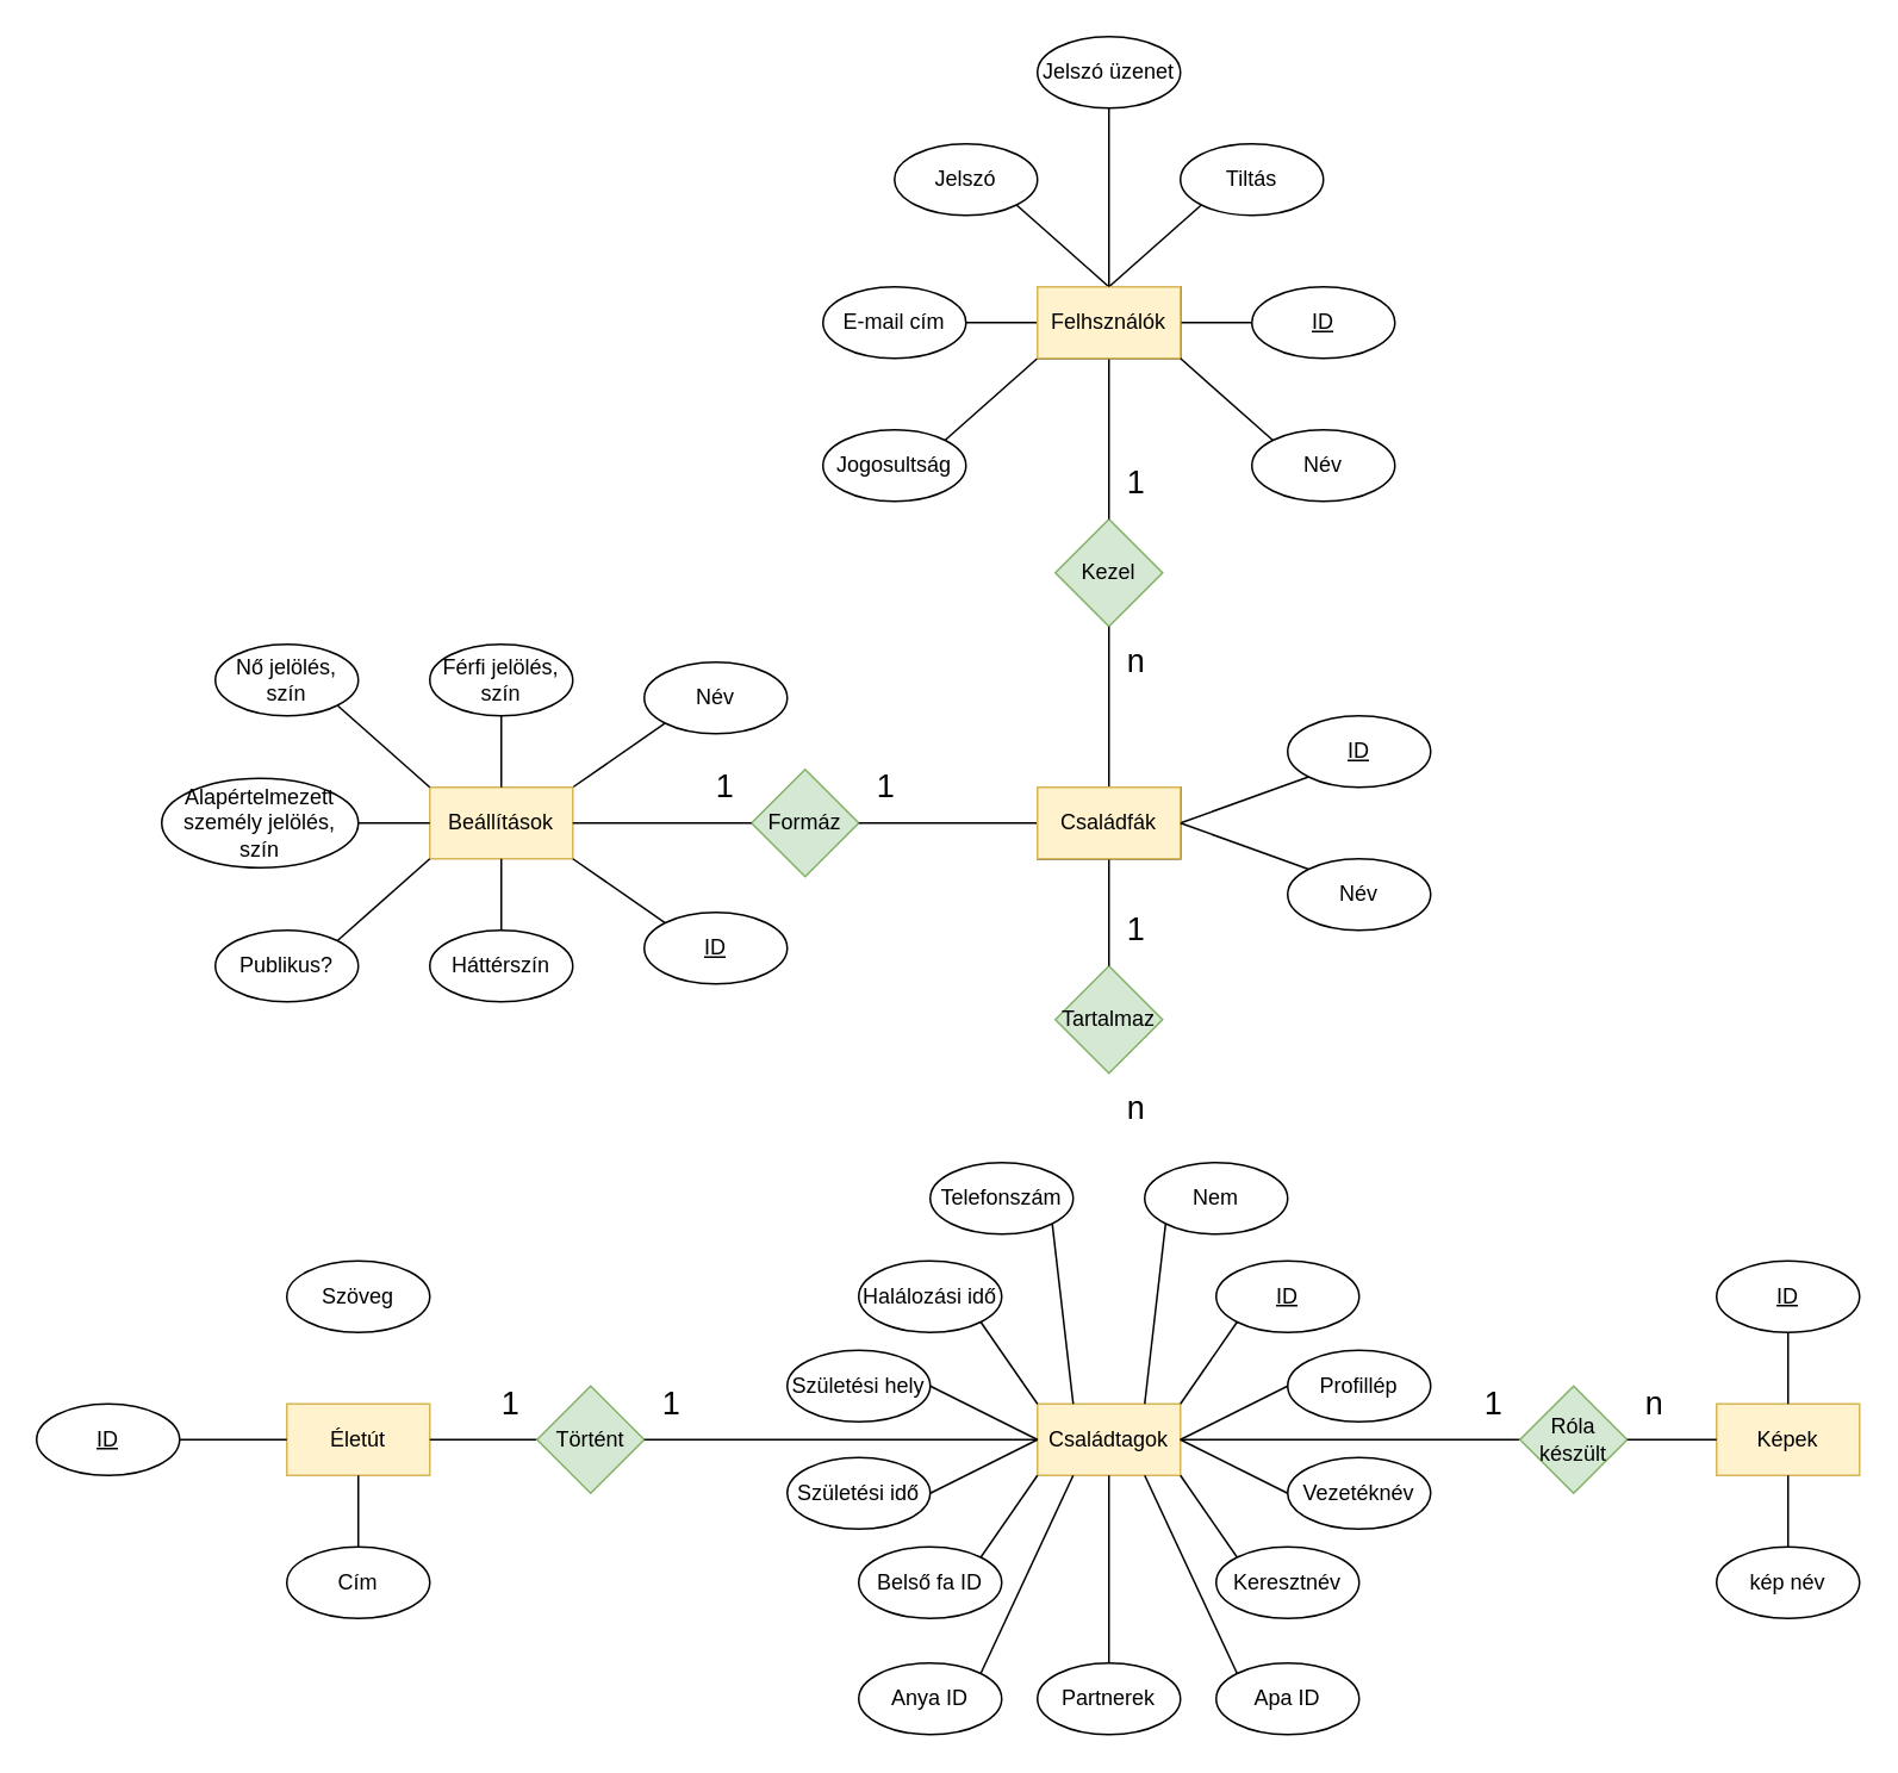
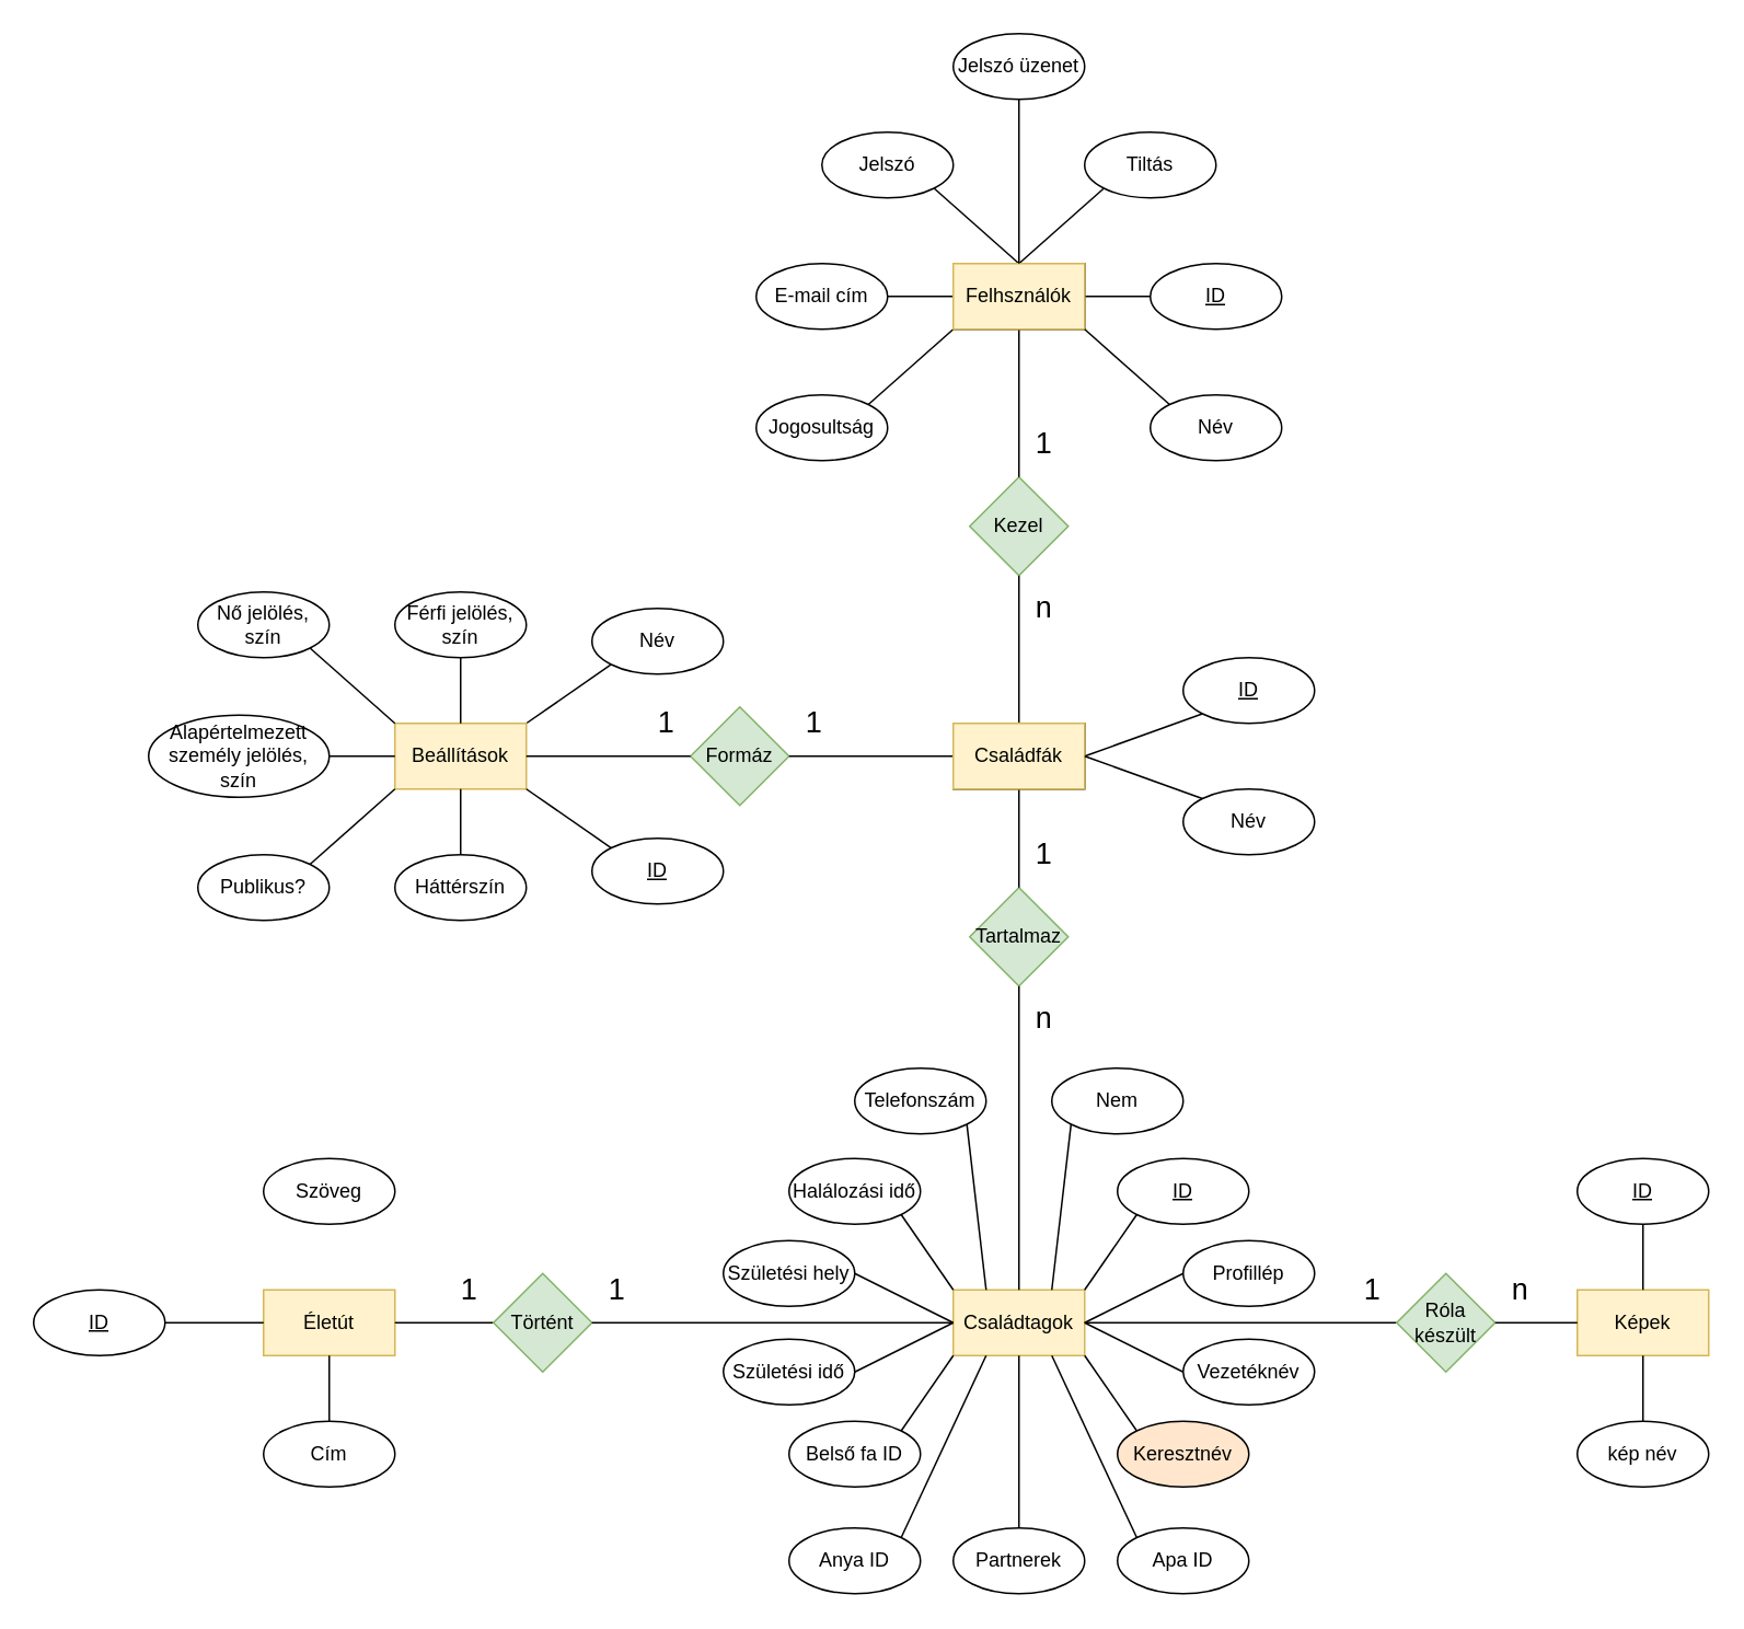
+ <mxCell id="19" value="" style="endArrow=none;html=1;rounded=0;entryX=0.5;entryY=0;entryDx=0;entryDy=0;exitX=0.5;exitY=1;exitDx=0;exitDy=0;" parent="1" source="18" target="17" edge="1"><mxGeometry width="50" height="50" relative="1" as="geometry"><mxPoint x="620" y="675" as="sourcePoint" /><mxPoint x="620" y="795" as="targetPoint" /></mxGeometry></mxCell>
- <mxCell id="44" value="Keresztnév" style="ellipse;whiteSpace=wrap;html=1;" parent="1" vertex="1"><mxGeometry x="680" y="865" width="80" height="40" as="geometry" /></mxCell>
+ <mxCell id="44" value="Keresztnév" style="ellipse;whiteSpace=wrap;html=1;fillColor=#ffe6cc;" parent="1" vertex="1"><mxGeometry x="680" y="865" width="80" height="40" as="geometry" /></mxCell>
